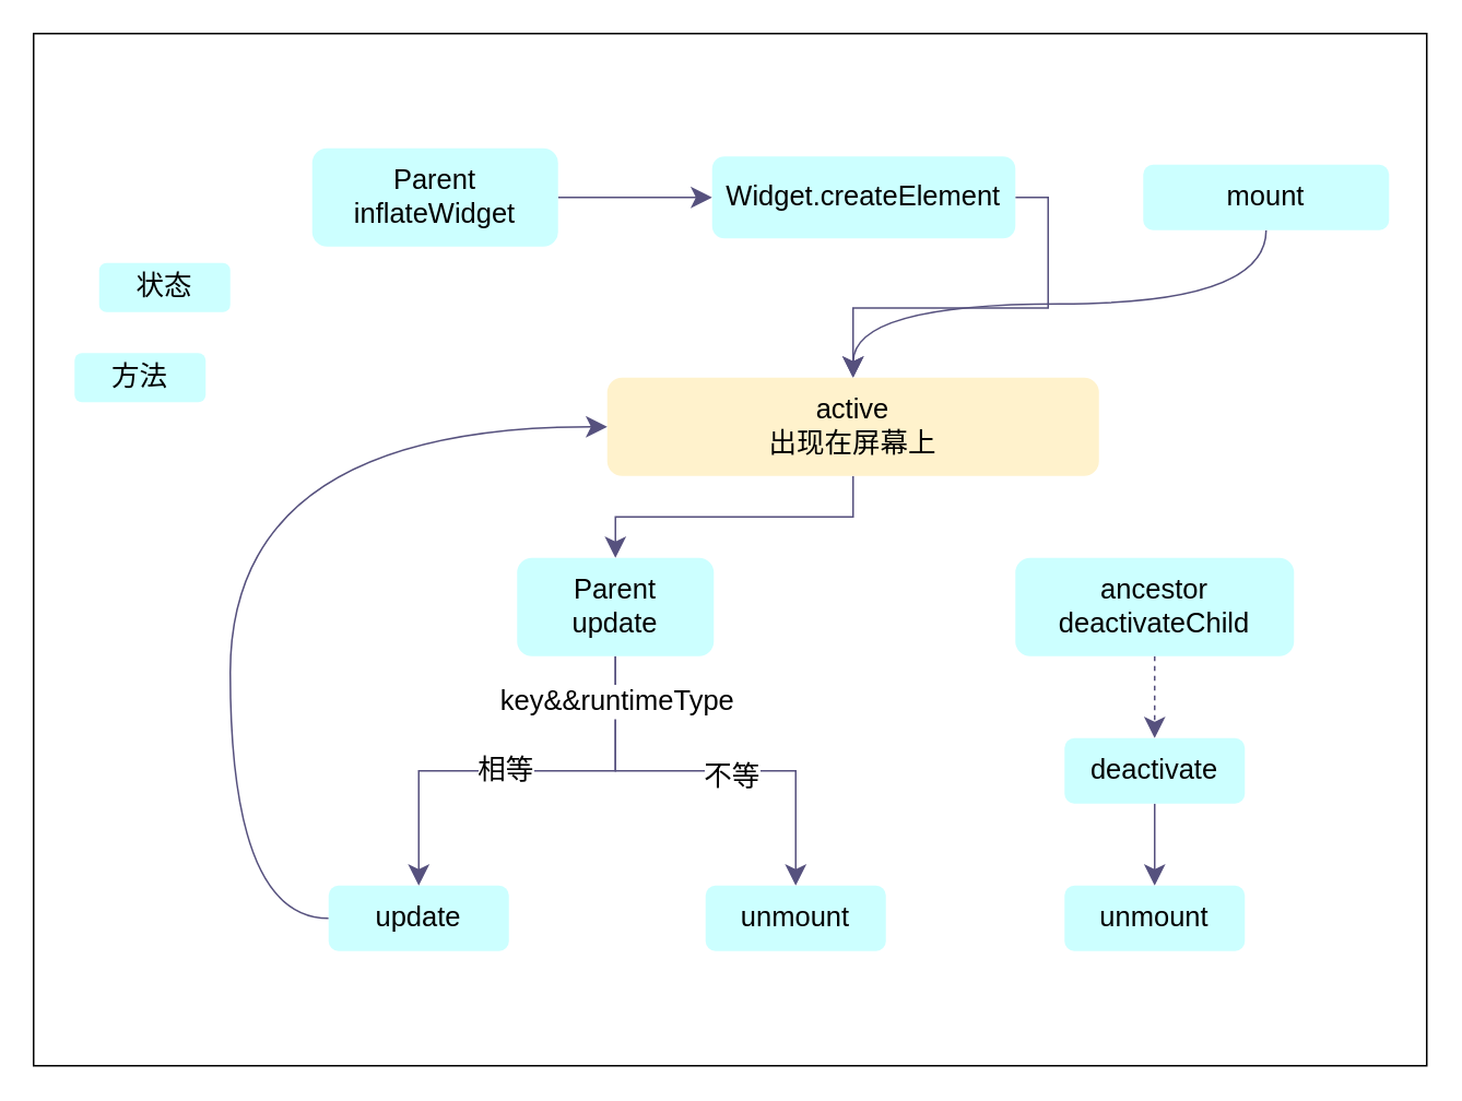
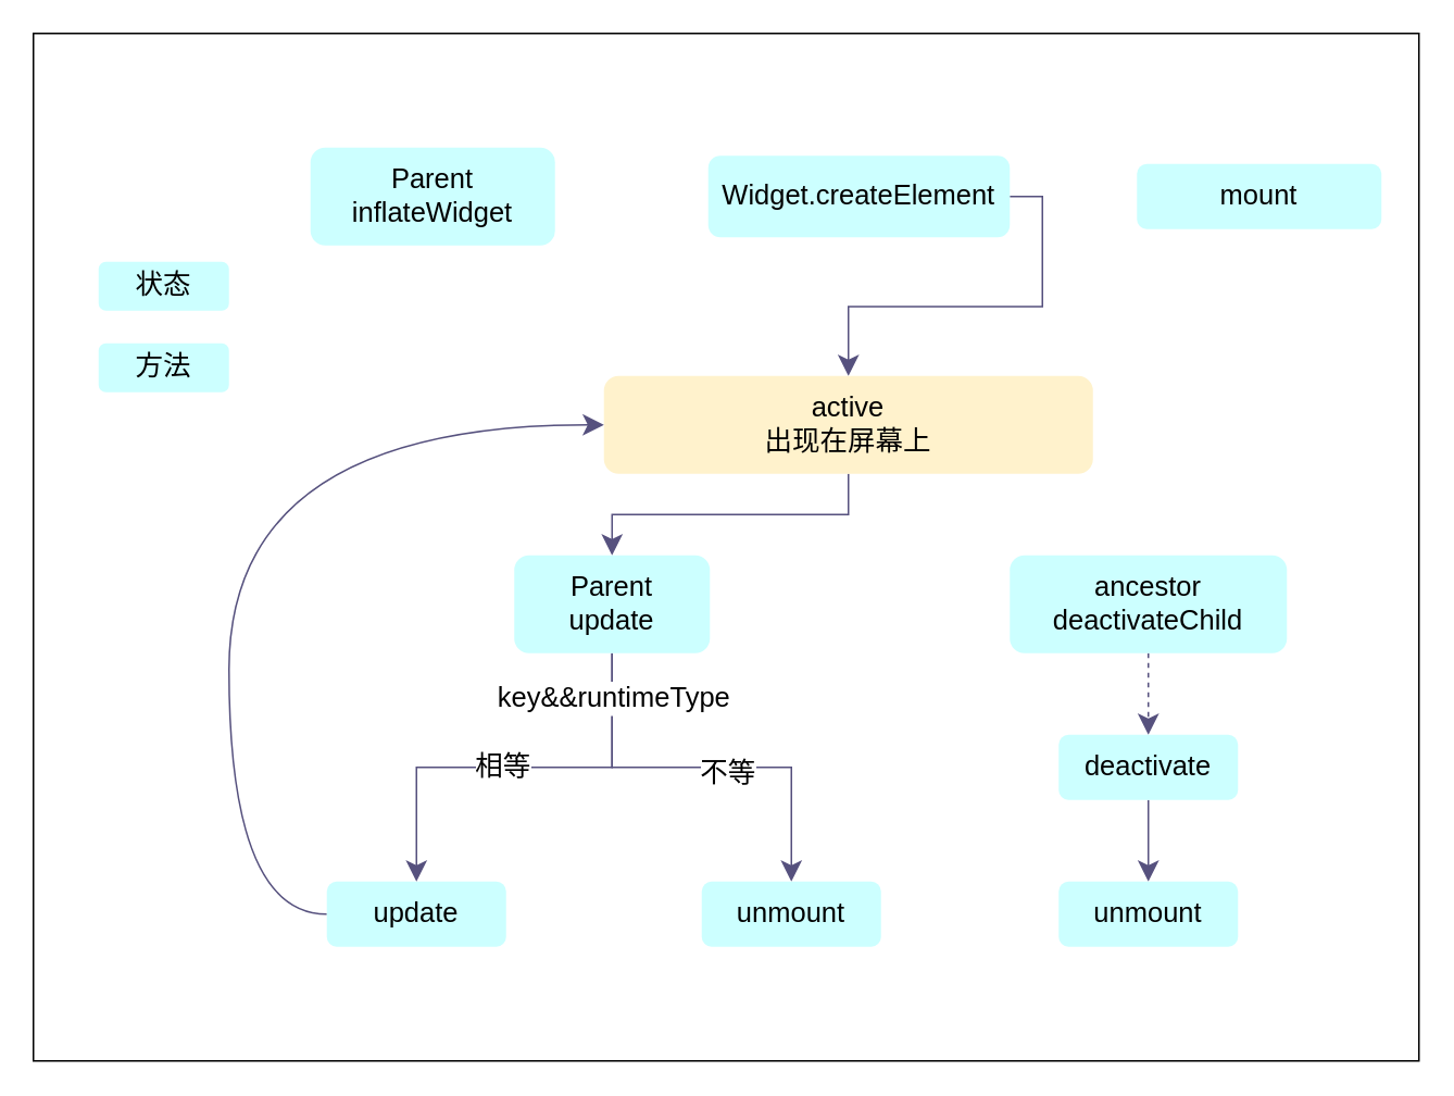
- <mxCell id="3" style="edgeStyle=orthogonalEdgeStyle;rounded=0;orthogonalLoop=1;jettySize=auto;html=1;exitX=1;exitY=0.5;exitDx=0;exitDy=0;fontSize=17;endSize=10;endArrow=classic;endFill=1;strokeWidth=1;fillColor=#d0cee2;strokeColor=#56517e;" parent="1" source="4" target="6" edge="1"><mxGeometry relative="1" as="geometry" /></mxCell>
- <mxCell id="7" style="edgeStyle=orthogonalEdgeStyle;rounded=0;orthogonalLoop=1;jettySize=auto;html=1;exitX=0.5;exitY=1;exitDx=0;exitDy=0;fontSize=17;endSize=10;endArrow=classic;endFill=1;elbow=vertical;curved=1;strokeWidth=1;fillColor=#d0cee2;strokeColor=#56517e;" parent="1" source="8" target="10" edge="1"><mxGeometry relative="1" as="geometry" /></mxCell>
- <mxCell id="26" value="方法" style="rounded=1;whiteSpace=wrap;html=1;fontSize=17;glass=0;strokeWidth=1;shadow=0;strokeColor=none;fillColor=#CCFFFF;" vertex="1" parent="1"><mxGeometry x="45" y="215" width="80" height="30" as="geometry" /></mxCell>
+ <mxCell id="26" value="方法" style="rounded=1;whiteSpace=wrap;html=1;fontSize=17;glass=0;strokeWidth=1;shadow=0;strokeColor=none;fillColor=#CCFFFF;" vertex="1" parent="1"><mxGeometry x="60" y="210" width="80" height="30" as="geometry" /></mxCell>
